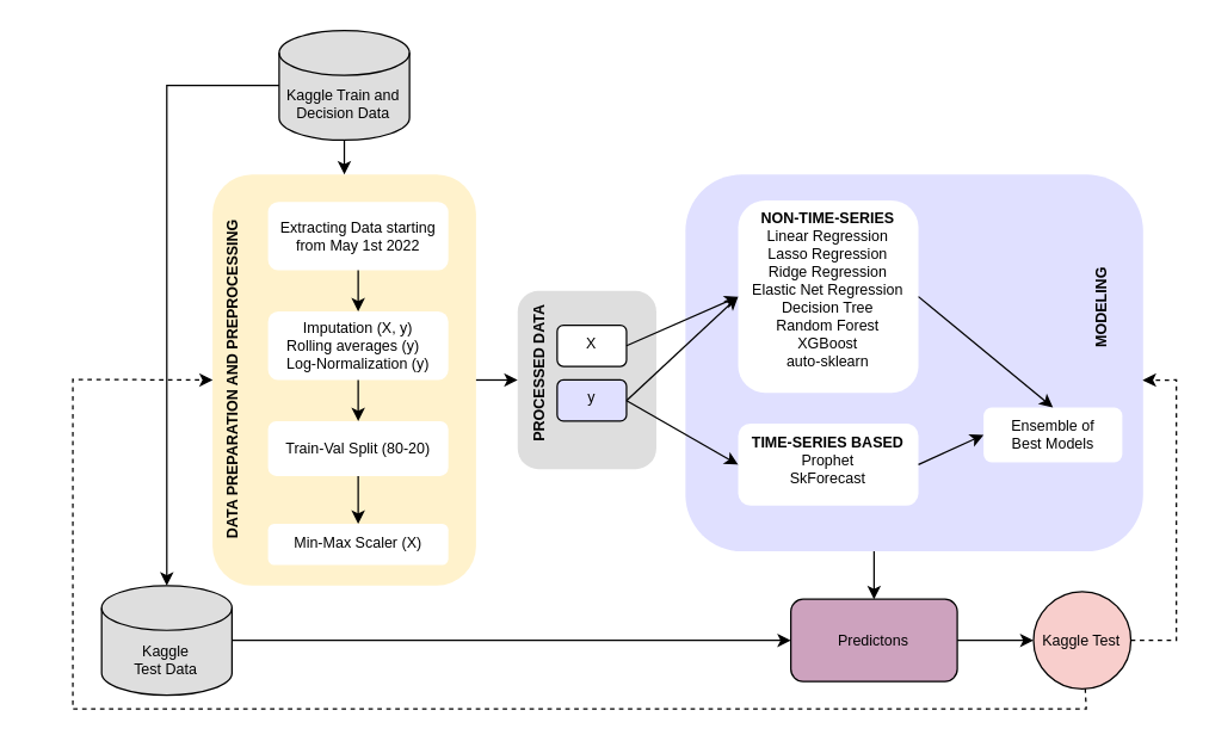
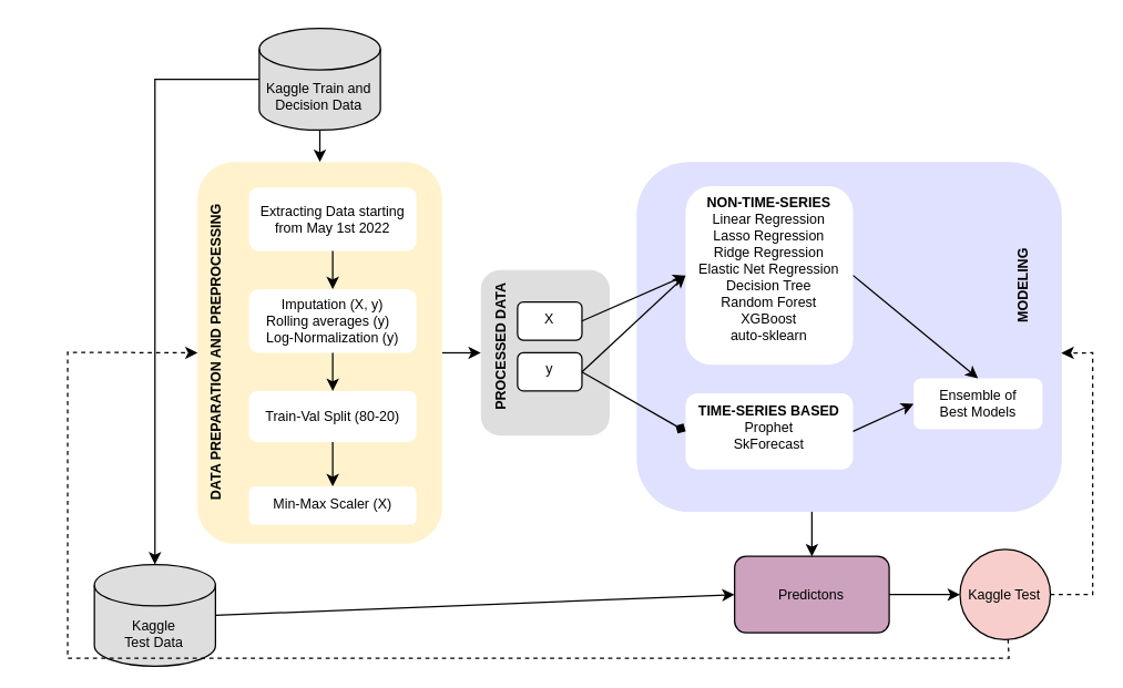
- <mxCell id="30" value="&lt;div style=&quot;text-align: left; font-size: 10px;&quot;&gt;y&lt;/div&gt;" style="rounded=1;whiteSpace=wrap;html=1;verticalAlign=top;fontSize=10;fillColor=#e0e0ff;" parent="28" vertex="1"><mxGeometry x="26.503" y="59.747" width="46.497" height="27.576" as="geometry" /></mxCell>
+ <mxCell id="30" value="&lt;div style=&quot;text-align: left; font-size: 10px;&quot;&gt;y&lt;/div&gt;" style="rounded=1;whiteSpace=wrap;html=1;verticalAlign=top;fontSize=10;" parent="28" vertex="1"><mxGeometry x="26.503" y="59.747" width="46.497" height="27.576" as="geometry" /></mxCell>
- <mxCell id="38" value="" style="endArrow=classic;html=1;rounded=0;fontSize=10;fillColor=#FFB570;entryX=0;entryY=0.5;entryDx=0;entryDy=0;exitX=1;exitY=0.5;exitDx=0;exitDy=0;" parent="1" source="30" target="4" edge="1"><mxGeometry width="50" height="50" relative="1" as="geometry"><mxPoint x="447.178" y="272.778" as="sourcePoint" /><mxPoint x="504.369" y="213.03" as="targetPoint" /></mxGeometry></mxCell>
+ <mxCell id="38" value="" style="endArrow=diamond;html=1;rounded=0;fontSize=10;fillColor=#FFB570;entryX=0;entryY=0.5;entryDx=0;entryDy=0;exitX=1;exitY=0.5;exitDx=0;exitDy=0;" parent="1" source="30" target="4" edge="1"><mxGeometry width="50" height="50" relative="1" as="geometry"><mxPoint x="447.178" y="272.778" as="sourcePoint" /><mxPoint x="504.369" y="213.03" as="targetPoint" /></mxGeometry></mxCell>
- <mxCell id="25" value="Kaggle &lt;br style=&quot;font-size: 10px;&quot;&gt;Test Data" style="shape=cylinder3;whiteSpace=wrap;html=1;boundedLbl=1;backgroundOutline=1;size=15;fontSize=10;fillColor=#DEDEDE;" parent="1" vertex="1"><mxGeometry x="67.299" y="392.273" width="87.414" height="73.535" as="geometry" /></mxCell>
+ <mxCell id="25" value="Kaggle &lt;br style=&quot;font-size: 10px;&quot;&gt;Test Data" style="shape=cylinder3;whiteSpace=wrap;html=1;boundedLbl=1;backgroundOutline=1;size=15;fontSize=10;fillColor=#DEDEDE;" parent="1" vertex="1"><mxGeometry x="67.299" y="407.273" width="87.414" height="73.535" as="geometry" /></mxCell>
